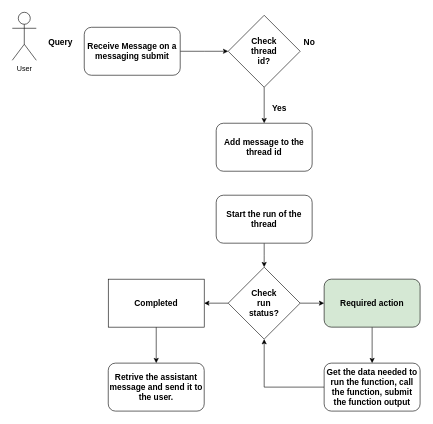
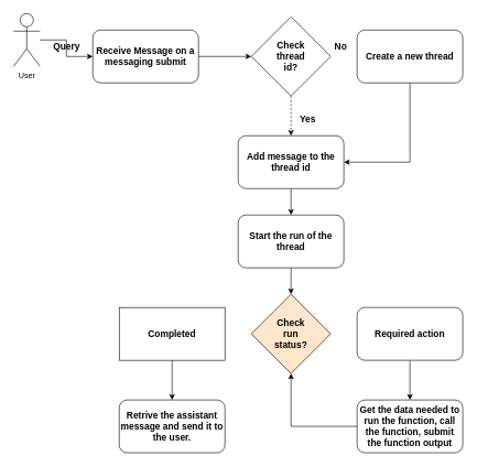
+ <mxCell id="4" style="edgeStyle=orthogonalEdgeStyle;rounded=0;orthogonalLoop=1;jettySize=auto;html=1;entryX=0;entryY=0.5;entryDx=0;entryDy=0;" edge="1" parent="1" source="5" target="3"><mxGeometry relative="1" as="geometry" /></mxCell>
+ <mxCell id="9" value="&lt;b&gt;&lt;font style=&quot;font-size: 14px;&quot;&gt;Create a new thread&lt;/font&gt;&lt;/b&gt;" style="rounded=1;whiteSpace=wrap;html=1;" vertex="1" parent="1"><mxGeometry x="540" y="45" width="160" height="80" as="geometry" /></mxCell>
+ <mxCell id="8" style="edgeStyle=orthogonalEdgeStyle;rounded=0;orthogonalLoop=1;jettySize=auto;html=1;entryX=1;entryY=0.5;entryDx=0;entryDy=0;exitX=0.5;exitY=1;exitDx=0;exitDy=0;" edge="1" parent="1" source="9" target="11"><mxGeometry relative="1" as="geometry" /></mxCell>
- <mxCell id="6" value="" style="edgeStyle=orthogonalEdgeStyle;rounded=0;orthogonalLoop=1;jettySize=auto;html=1;" edge="1" parent="1" source="7" target="11"><mxGeometry relative="1" as="geometry" /></mxCell>
+ <mxCell id="6" value="" style="edgeStyle=orthogonalEdgeStyle;rounded=0;orthogonalLoop=1;jettySize=auto;html=1;dashed=1;" edge="1" parent="1" source="7" target="11"><mxGeometry relative="1" as="geometry" /></mxCell>
+ <mxCell id="10" value="" style="edgeStyle=orthogonalEdgeStyle;rounded=0;orthogonalLoop=1;jettySize=auto;html=1;" edge="1" parent="1" source="11" target="16"><mxGeometry relative="1" as="geometry" /></mxCell>
- <mxCell id="17" value="" style="edgeStyle=orthogonalEdgeStyle;rounded=0;orthogonalLoop=1;jettySize=auto;html=1;" edge="1" parent="1" source="19" target="21"><mxGeometry relative="1" as="geometry" /></mxCell>
- <mxCell id="19" value="&lt;b&gt;&lt;font style=&quot;font-size: 14px;&quot;&gt;Check&lt;br&gt;run&lt;br&gt;status?&lt;/font&gt;&lt;/b&gt;" style="rhombus;whiteSpace=wrap;html=1;" vertex="1" parent="1"><mxGeometry x="380" y="445" width="120" height="120" as="geometry" /></mxCell>
+ <mxCell id="19" value="&lt;b&gt;&lt;font style=&quot;font-size: 14px;&quot;&gt;Check&lt;br&gt;run&lt;br&gt;status?&lt;/font&gt;&lt;/b&gt;" style="rhombus;whiteSpace=wrap;html=1;fillColor=#ffe6cc;" vertex="1" parent="1"><mxGeometry x="380" y="445" width="120" height="120" as="geometry" /></mxCell>
- <mxCell id="18" value="" style="edgeStyle=orthogonalEdgeStyle;rounded=0;orthogonalLoop=1;jettySize=auto;html=1;" edge="1" parent="1" source="19" target="24"><mxGeometry relative="1" as="geometry" /></mxCell>
- <mxCell id="24" value="&lt;b&gt;&lt;font style=&quot;font-size: 14px;&quot;&gt;Required action&lt;/font&gt;&lt;/b&gt;" style="rounded=1;whiteSpace=wrap;html=1;fillColor=#d5e8d4;" vertex="1" parent="1"><mxGeometry x="540" y="465" width="160" height="80" as="geometry" /></mxCell>
+ <mxCell id="24" value="&lt;b&gt;&lt;font style=&quot;font-size: 14px;&quot;&gt;Required action&lt;/font&gt;&lt;/b&gt;" style="rounded=1;whiteSpace=wrap;html=1;" vertex="1" parent="1"><mxGeometry x="540" y="465" width="160" height="80" as="geometry" /></mxCell>
